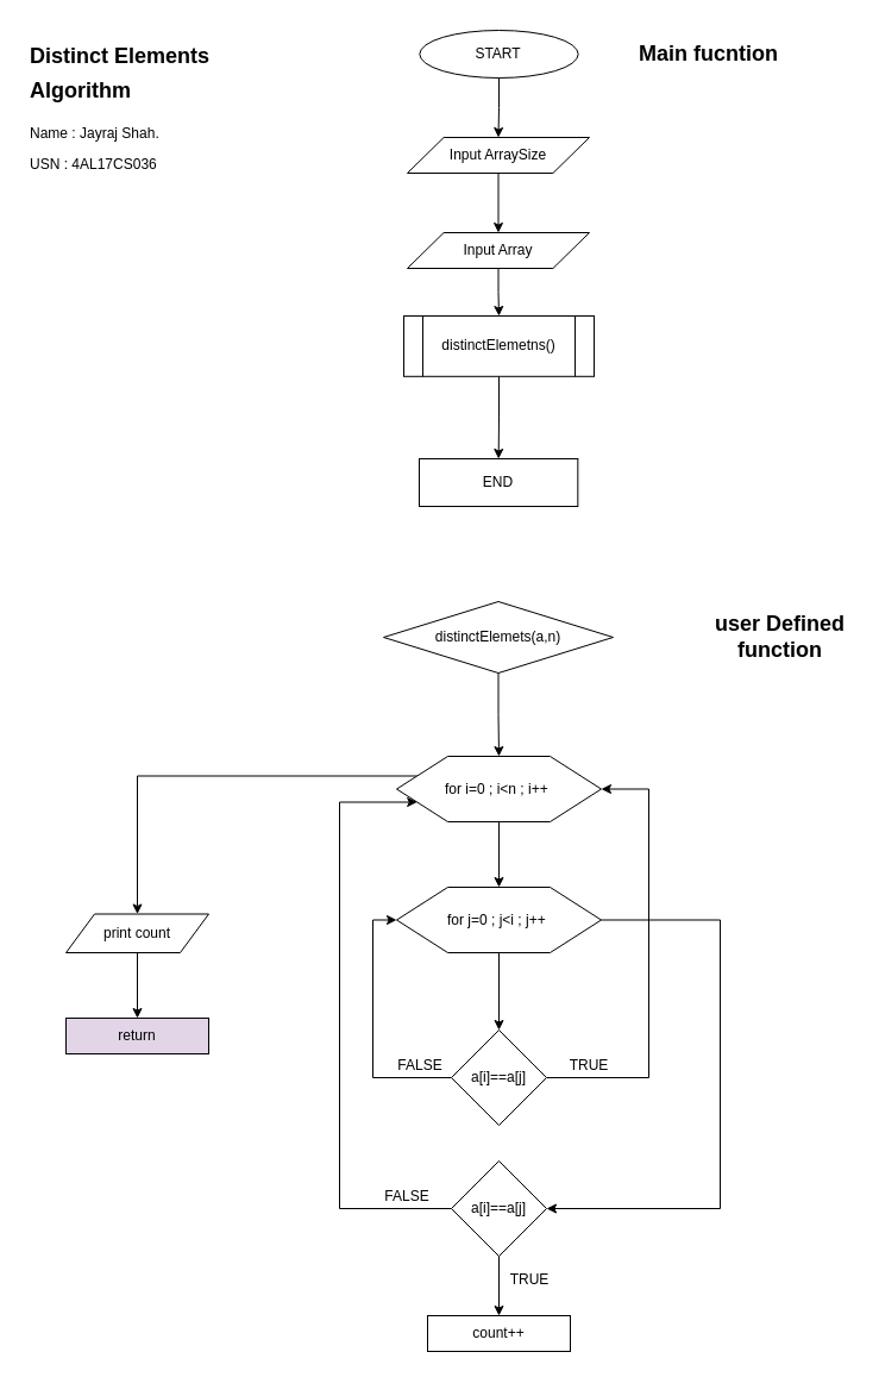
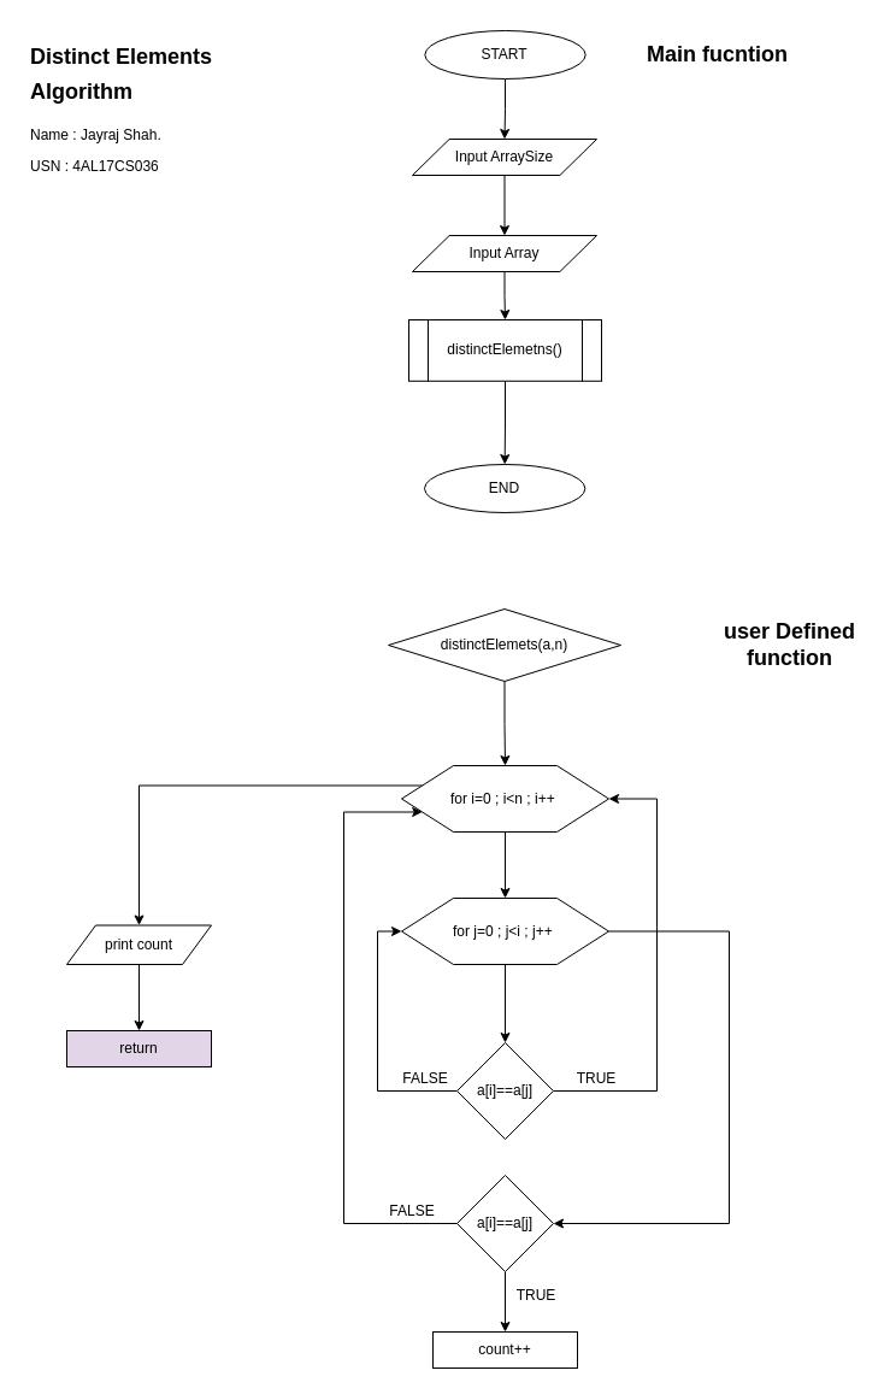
- <mxCell id="10" value="END" style="whiteSpace=wrap;html=1;rounded=0;" vertex="1" parent="1"><mxGeometry x="352" y="385" width="133.33" height="40" as="geometry" /></mxCell>
+ <mxCell id="10" value="END" style="ellipse;whiteSpace=wrap;html=1;" vertex="1" parent="1"><mxGeometry x="352" y="385" width="133.33" height="40" as="geometry" /></mxCell>
